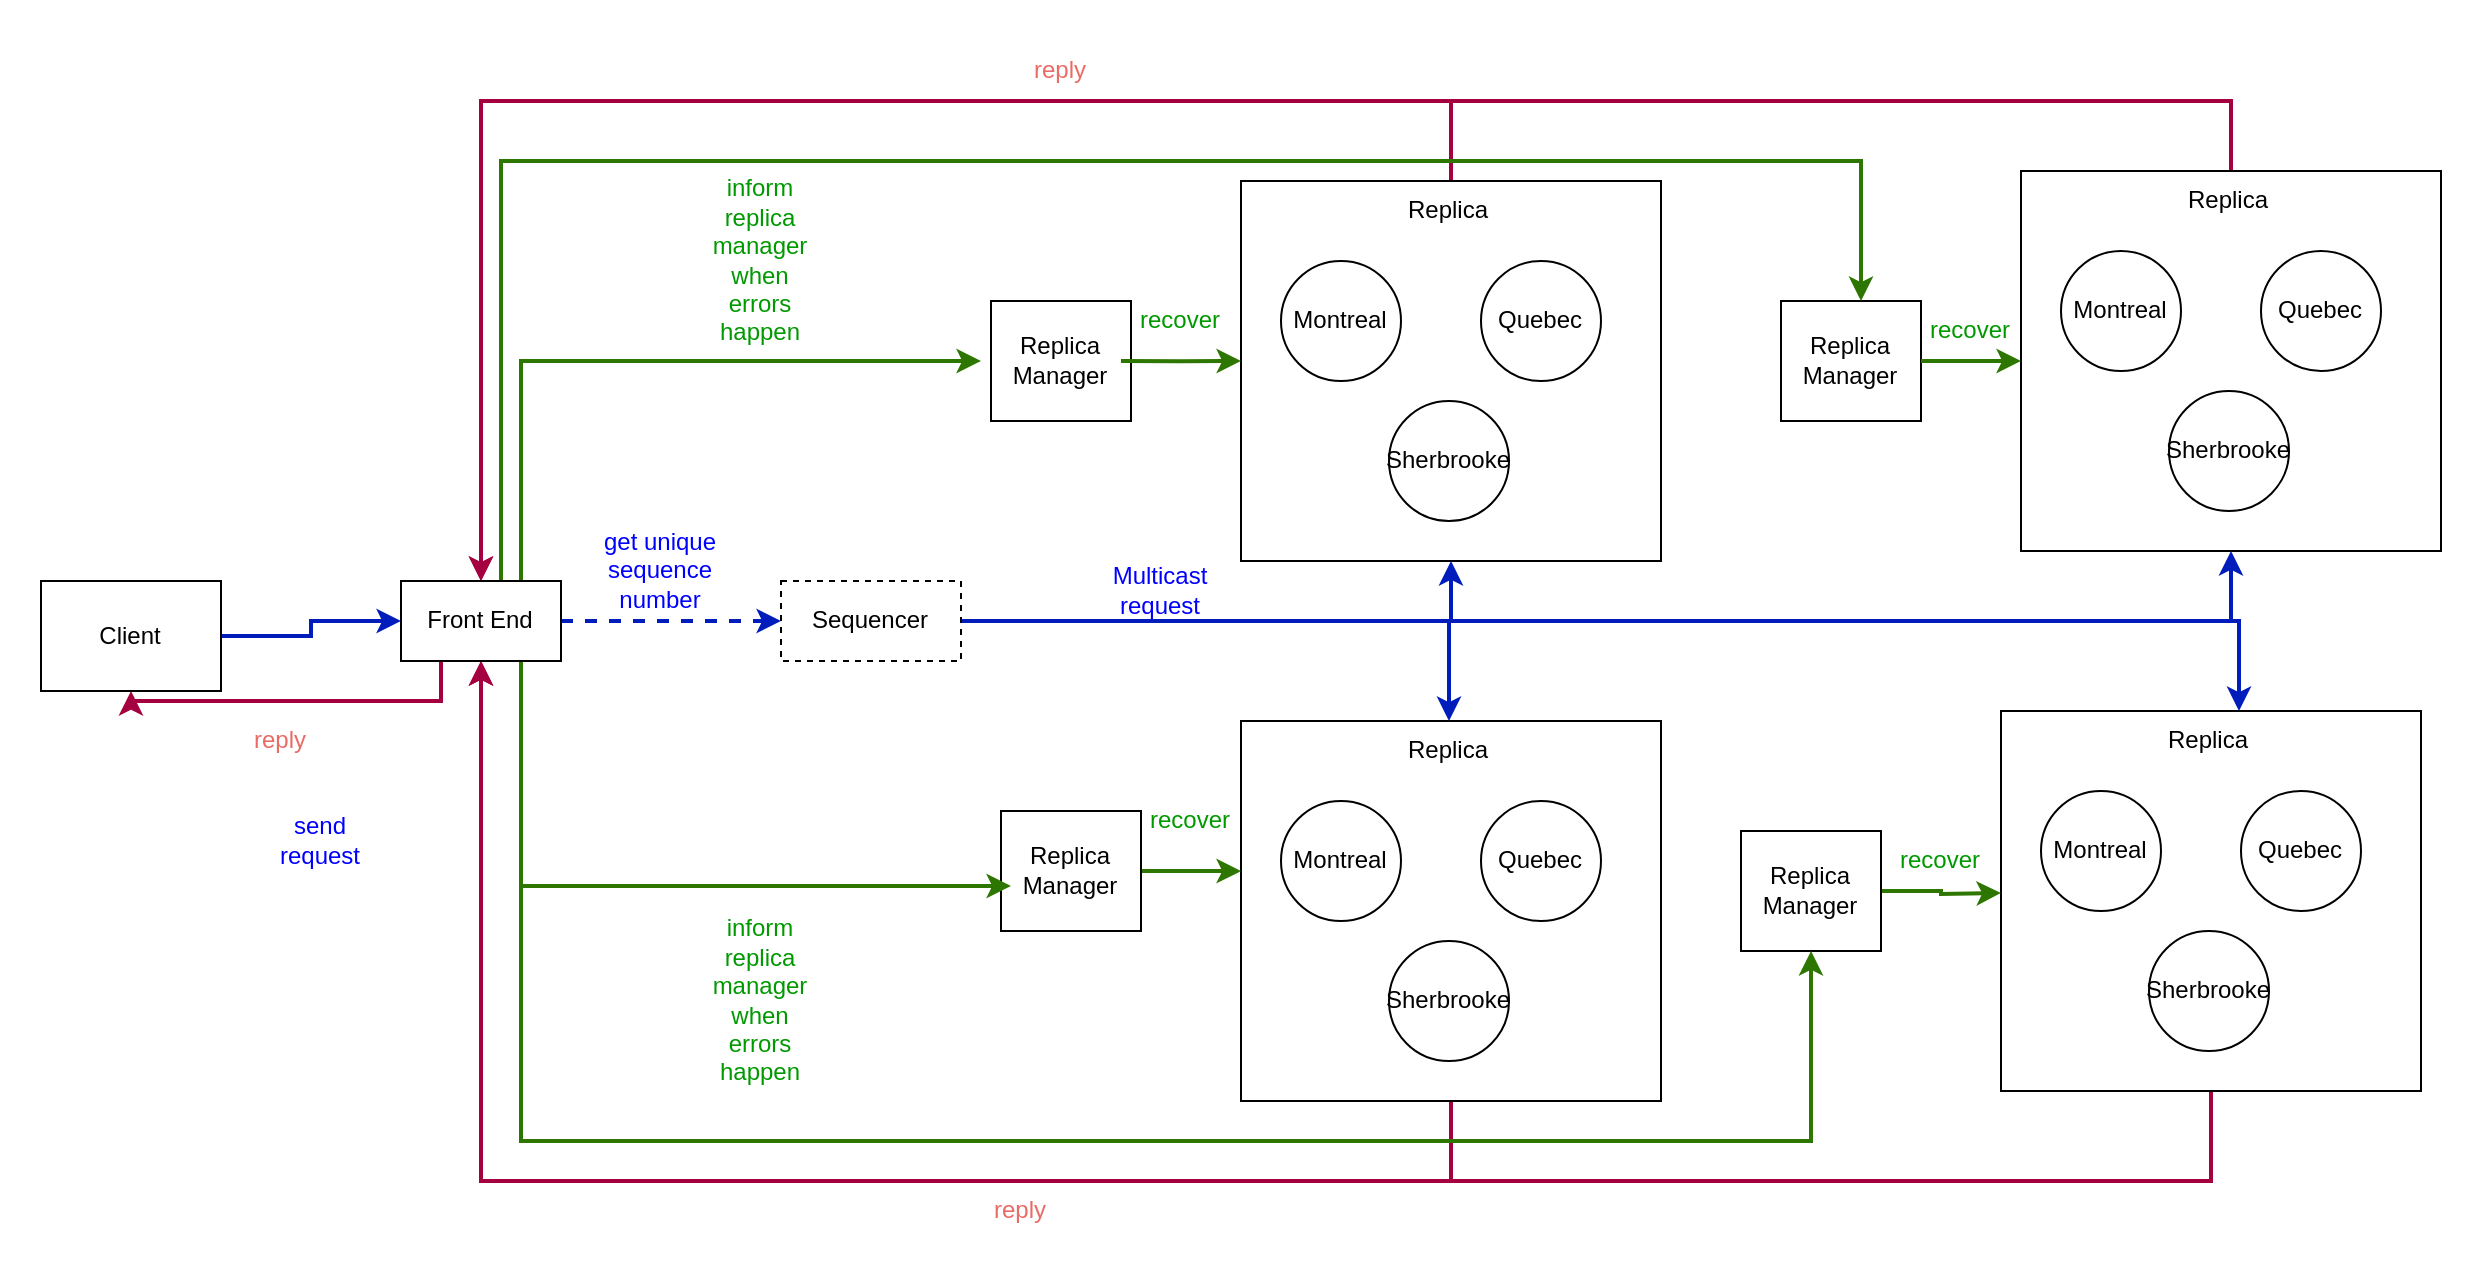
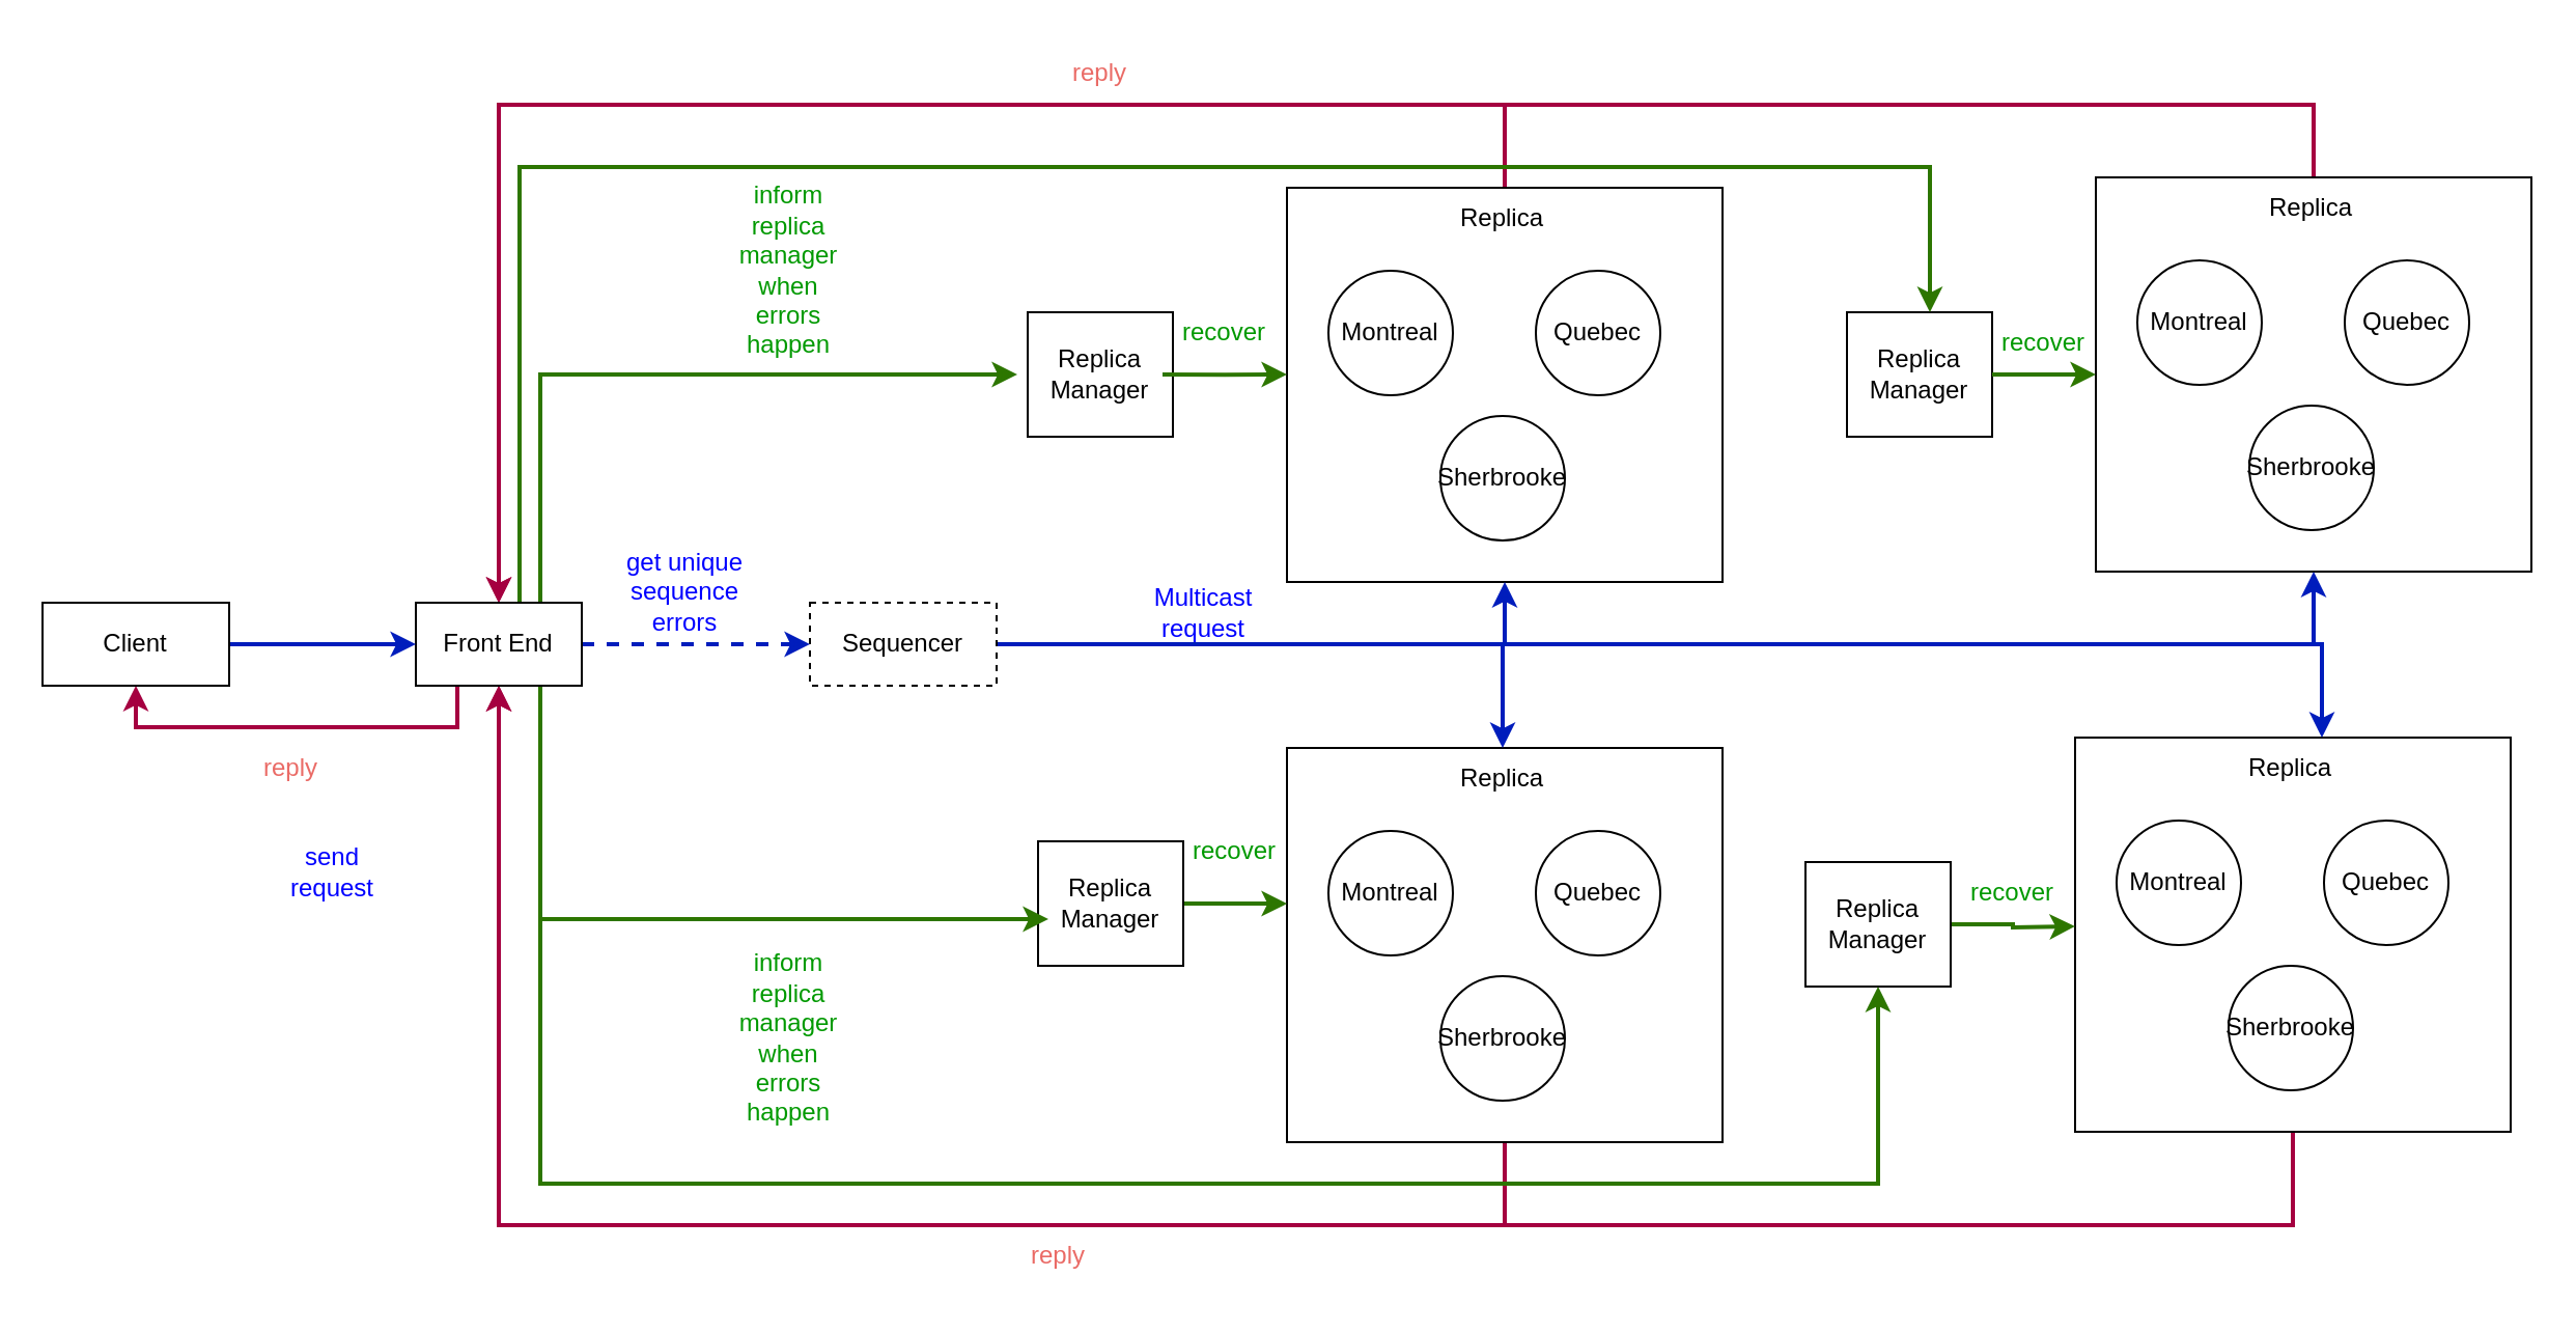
- <mxCell id="61" value="get unique sequence number" style="text;html=1;strokeColor=none;fillColor=none;align=center;verticalAlign=middle;whiteSpace=wrap;rounded=0;fontColor=#0000FF;" vertex="1" parent="1"><mxGeometry x="290" y="270" width="80" height="30" as="geometry" /></mxCell>
+ <mxCell id="61" value="get unique sequence errors" style="text;html=1;strokeColor=none;fillColor=none;align=center;verticalAlign=middle;whiteSpace=wrap;rounded=0;fontColor=#0000FF;" vertex="1" parent="1"><mxGeometry x="290" y="270" width="80" height="30" as="geometry" /></mxCell>
- <mxCell id="59" value="Client" style="rounded=0;whiteSpace=wrap;html=1;" vertex="1" parent="1"><mxGeometry x="20" y="290" width="90" height="55" as="geometry" /></mxCell>
+ <mxCell id="59" value="Client" style="rounded=0;whiteSpace=wrap;html=1;" vertex="1" parent="1"><mxGeometry x="20" y="290" width="90" height="40" as="geometry" /></mxCell>
